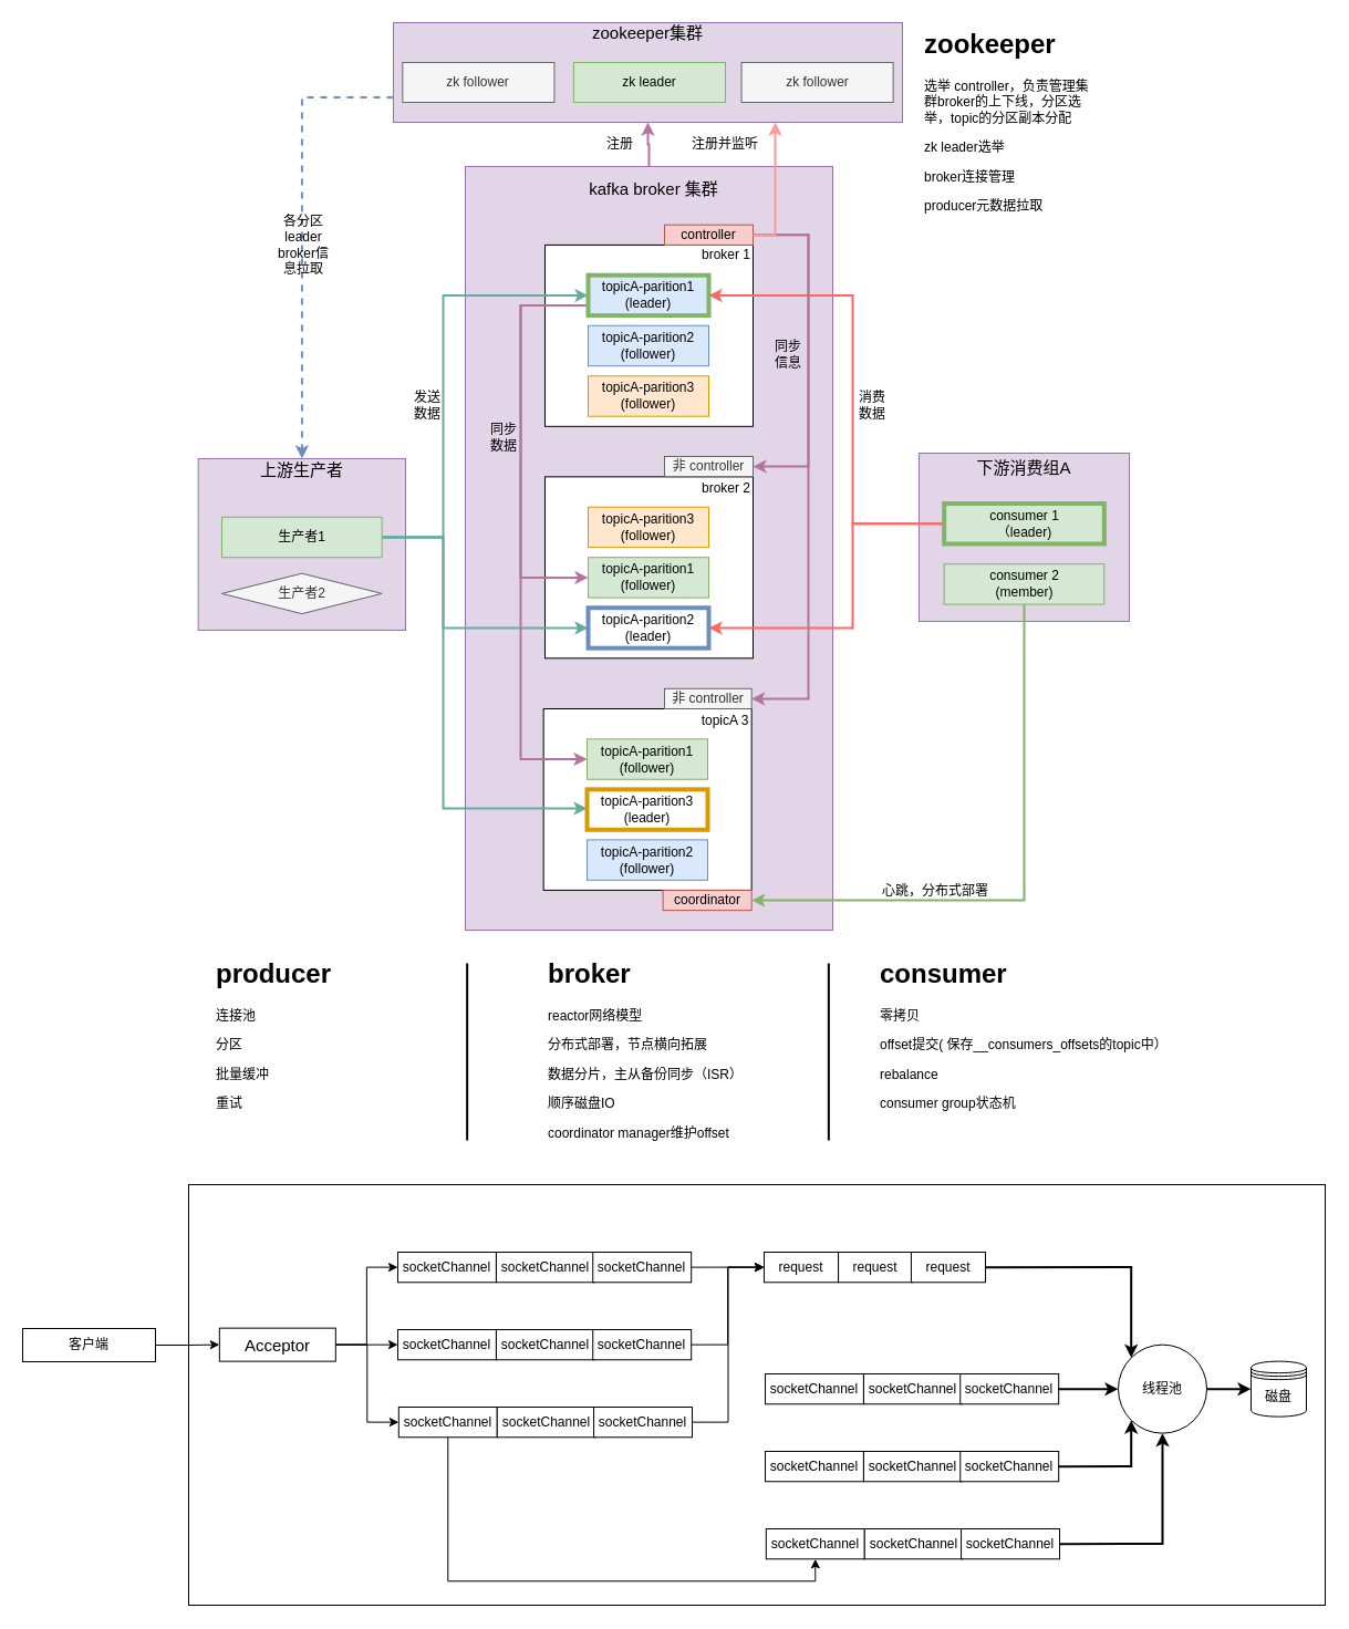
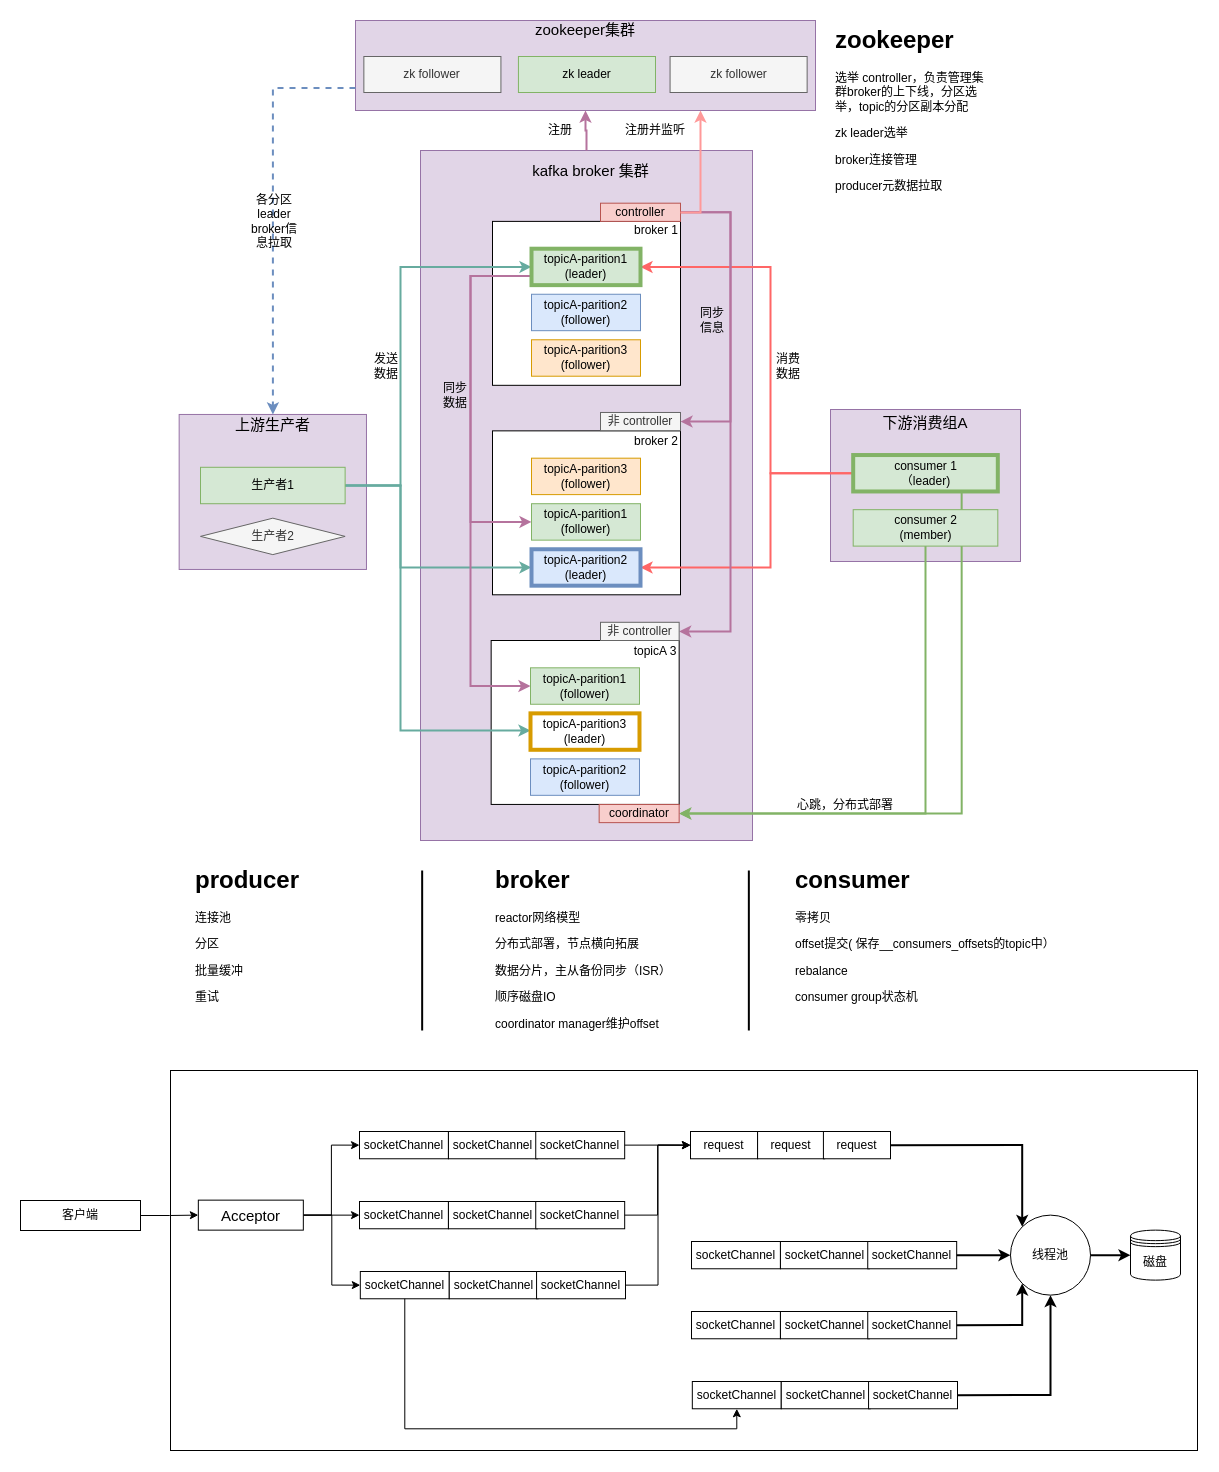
- <mxCell id="103" value="topicA-parition1&lt;br&gt;(leader)" style="rounded=0;whiteSpace=wrap;html=1;fillColor=#dae8fc;strokeColor=#82b366;strokeWidth=4;" vertex="1" parent="1"><mxGeometry x="531.01" y="248.21" width="108.99" height="36.428" as="geometry" /></mxCell>
+ <mxCell id="103" value="topicA-parition1&lt;br&gt;(leader)" style="rounded=0;whiteSpace=wrap;html=1;fillColor=#d5e8d4;strokeColor=#82b366;strokeWidth=4;" vertex="1" parent="1"><mxGeometry x="531.01" y="248.21" width="108.99" height="36.428" as="geometry" /></mxCell>
- <mxCell id="107" value="topicA-parition2&lt;br&gt;(leader)" style="rounded=0;whiteSpace=wrap;html=1;fillColor=#ffffff;strokeColor=#6c8ebf;strokeWidth=4;" vertex="1" parent="1"><mxGeometry x="531.01" y="548.746" width="108.99" height="36.428" as="geometry" /></mxCell>
+ <mxCell id="107" value="topicA-parition2&lt;br&gt;(leader)" style="rounded=0;whiteSpace=wrap;html=1;fillColor=#dae8fc;strokeColor=#6c8ebf;strokeWidth=4;" vertex="1" parent="1"><mxGeometry x="531.01" y="548.746" width="108.99" height="36.428" as="geometry" /></mxCell>
+ <mxCell id="15" style="edgeStyle=orthogonalEdgeStyle;rounded=0;orthogonalLoop=1;jettySize=auto;html=1;exitX=0.75;exitY=1;exitDx=0;exitDy=0;entryX=1;entryY=0.5;entryDx=0;entryDy=0;strokeColor=#82b366;strokeWidth=2;fontSize=12;fillColor=#d5e8d4;" edge="1" parent="1" source="16" target="112"><mxGeometry relative="1" as="geometry" /></mxCell>
